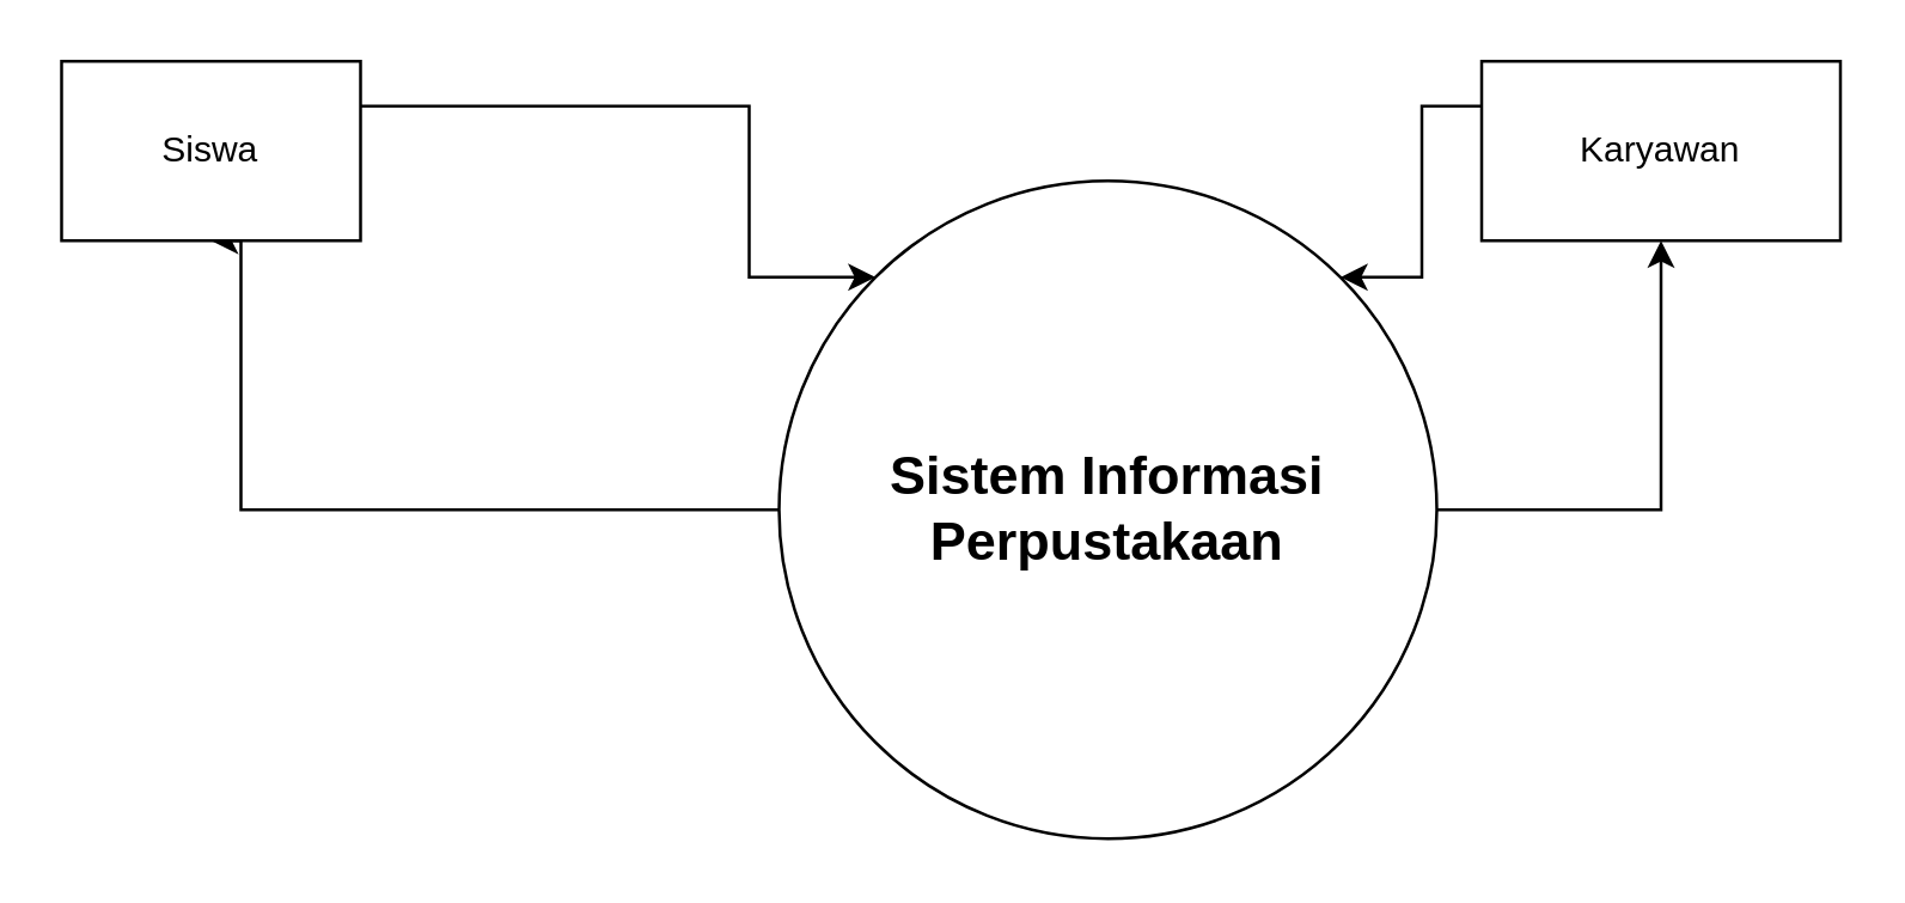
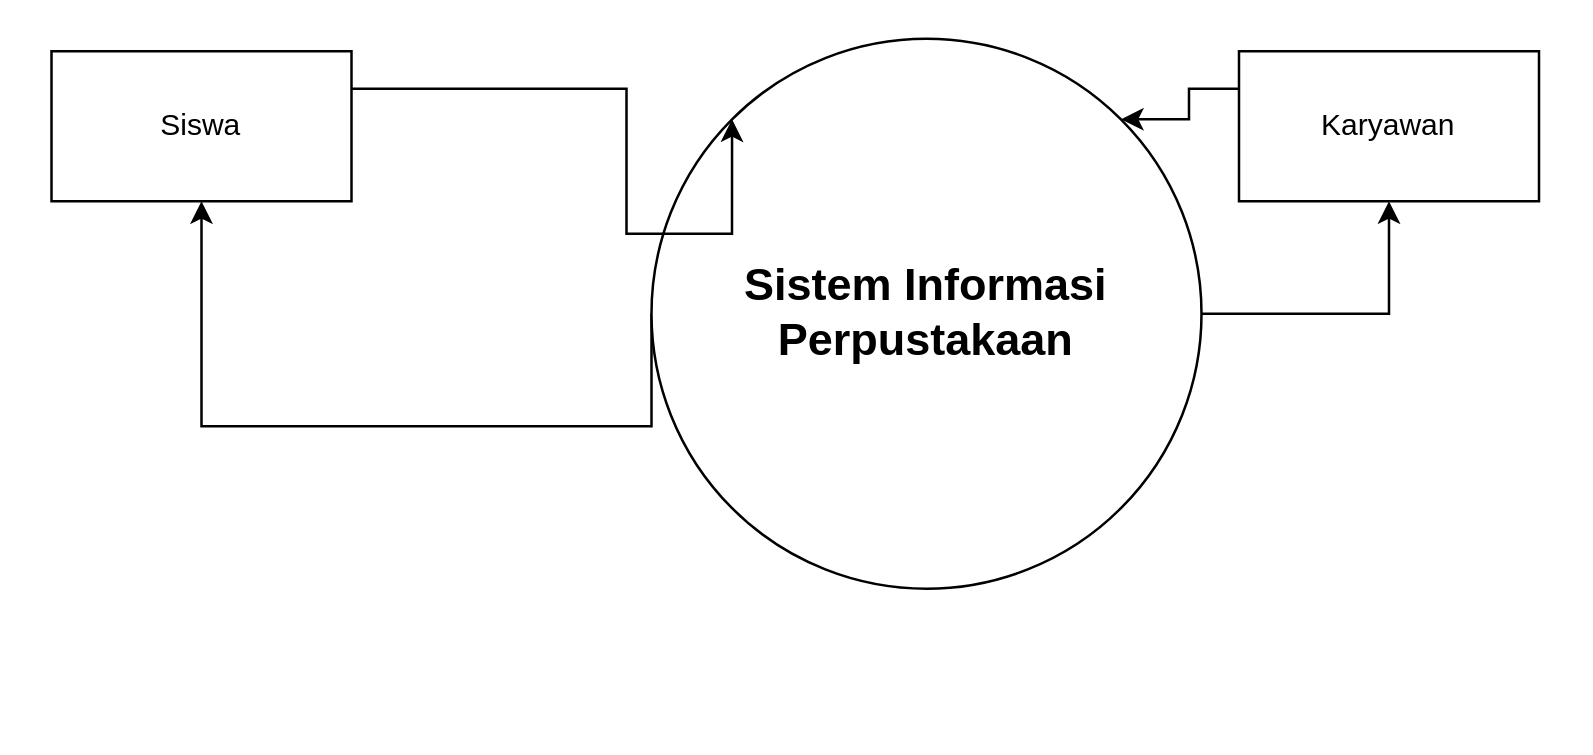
- <mxCell id="6" value="Siswa" style="rounded=0;whiteSpace=wrap;html=1;" vertex="1" parent="1"><mxGeometry x="20" y="20" width="100" height="60" as="geometry" /></mxCell>
+ <mxCell id="6" value="Siswa" style="rounded=0;whiteSpace=wrap;html=1;" vertex="1" parent="1"><mxGeometry x="20" y="20" width="120" height="60" as="geometry" /></mxCell>
- <mxCell id="4" value="&lt;span style=&quot;font-size: 18px&quot;&gt;&lt;b&gt;Sistem Informasi Perpustakaan&lt;/b&gt;&lt;/span&gt;" style="ellipse;whiteSpace=wrap;html=1;aspect=fixed;gradientColor=#ffffff;" vertex="1" parent="1"><mxGeometry x="260" y="60" width="220" height="220" as="geometry" /></mxCell>
+ <mxCell id="4" value="&lt;span style=&quot;font-size: 18px&quot;&gt;&lt;b&gt;Sistem Informasi Perpustakaan&lt;/b&gt;&lt;/span&gt;" style="ellipse;whiteSpace=wrap;html=1;aspect=fixed;gradientColor=#ffffff;" vertex="1" parent="1"><mxGeometry x="260" y="15" width="220" height="220" as="geometry" /></mxCell>
